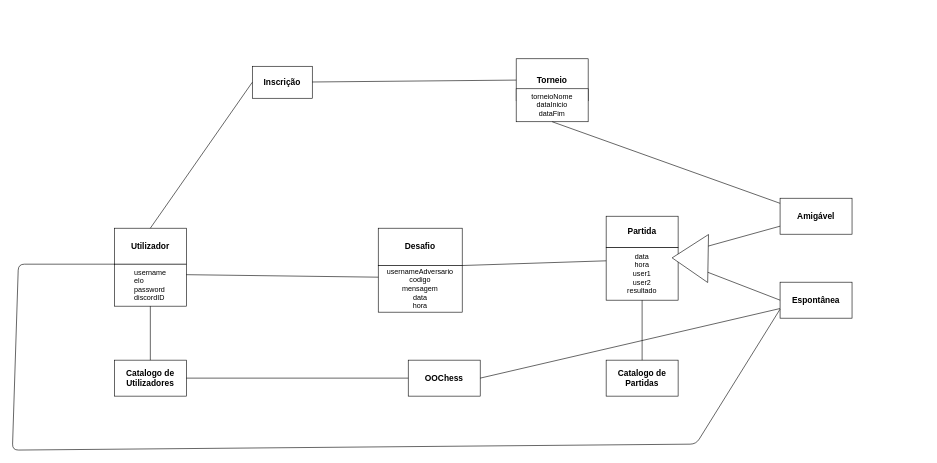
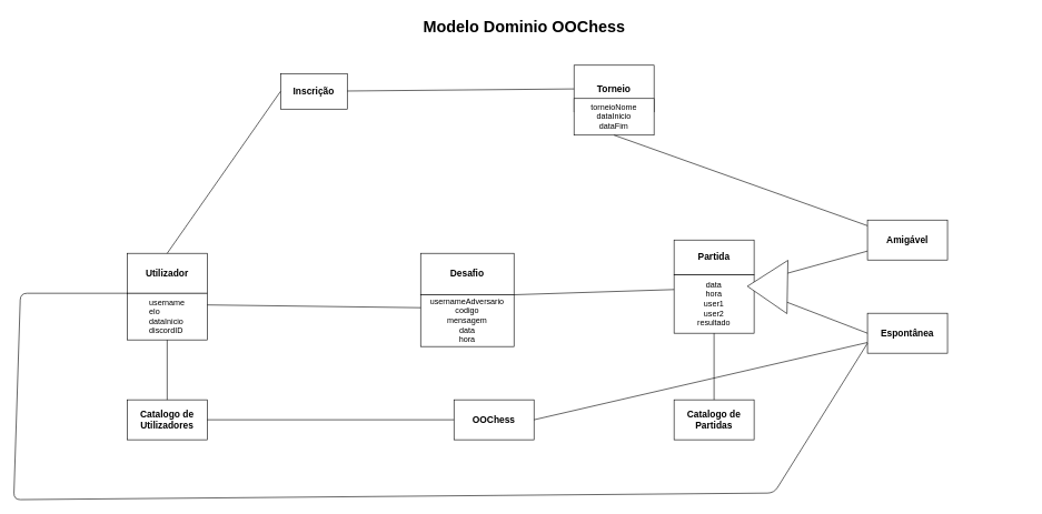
+ <mxCell id="2" value="Modelo Dominio OOChess" style="text;strokeColor=none;fillColor=none;html=1;fontSize=24;fontStyle=1;verticalAlign=middle;align=center;" parent="1" vertex="1"><mxGeometry x="30" y="20" width="1510" height="40" as="geometry" /></mxCell>
- <mxCell id="8" value="&lt;div style=&quot;text-align: left&quot;&gt;&lt;span&gt;username&lt;/span&gt;&lt;/div&gt;&lt;div style=&quot;text-align: left&quot;&gt;&lt;span&gt;elo&lt;/span&gt;&lt;/div&gt;&lt;div style=&quot;text-align: left&quot;&gt;&lt;span&gt;password&lt;/span&gt;&lt;/div&gt;&lt;div style=&quot;text-align: left&quot;&gt;discordID&lt;/div&gt;" style="whiteSpace=wrap;html=1;" parent="6" vertex="1"><mxGeometry y="60" width="120" height="70" as="geometry" /></mxCell>
+ <mxCell id="8" value="&lt;div style=&quot;text-align: left&quot;&gt;&lt;span&gt;username&lt;/span&gt;&lt;/div&gt;&lt;div style=&quot;text-align: left&quot;&gt;&lt;span&gt;elo&lt;/span&gt;&lt;/div&gt;&lt;div style=&quot;text-align: left&quot;&gt;&lt;span&gt;dataInicio&lt;/span&gt;&lt;/div&gt;&lt;div style=&quot;text-align: left&quot;&gt;discordID&lt;/div&gt;" style="whiteSpace=wrap;html=1;" parent="6" vertex="1"><mxGeometry y="60" width="120" height="70" as="geometry" /></mxCell>
